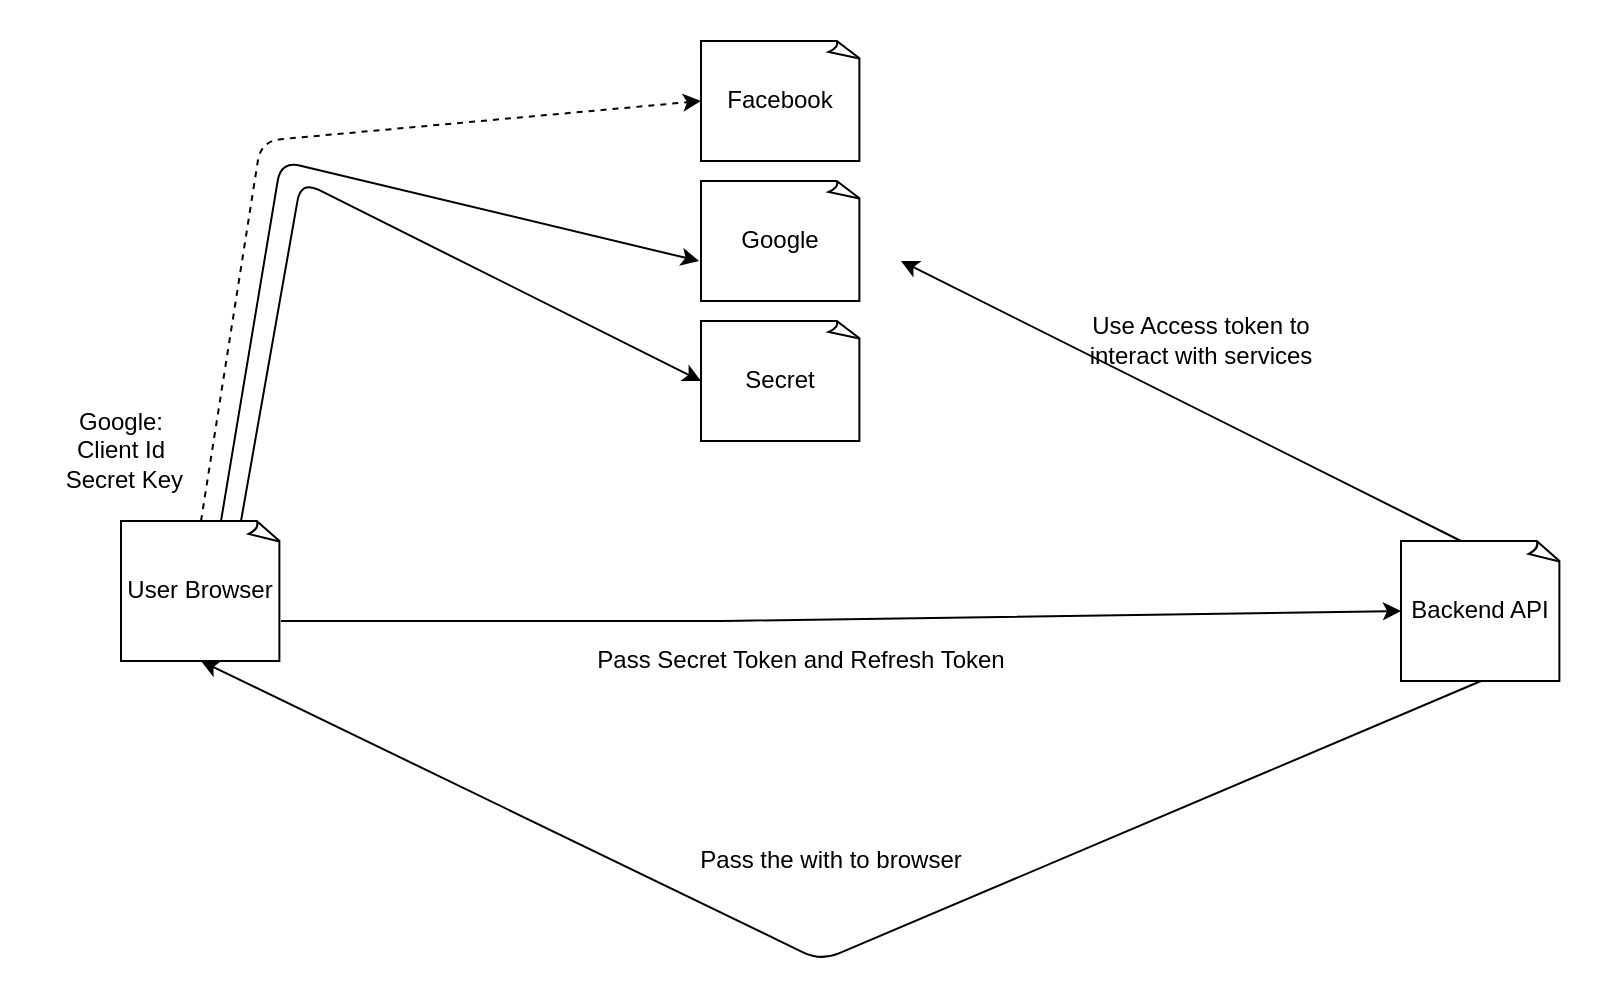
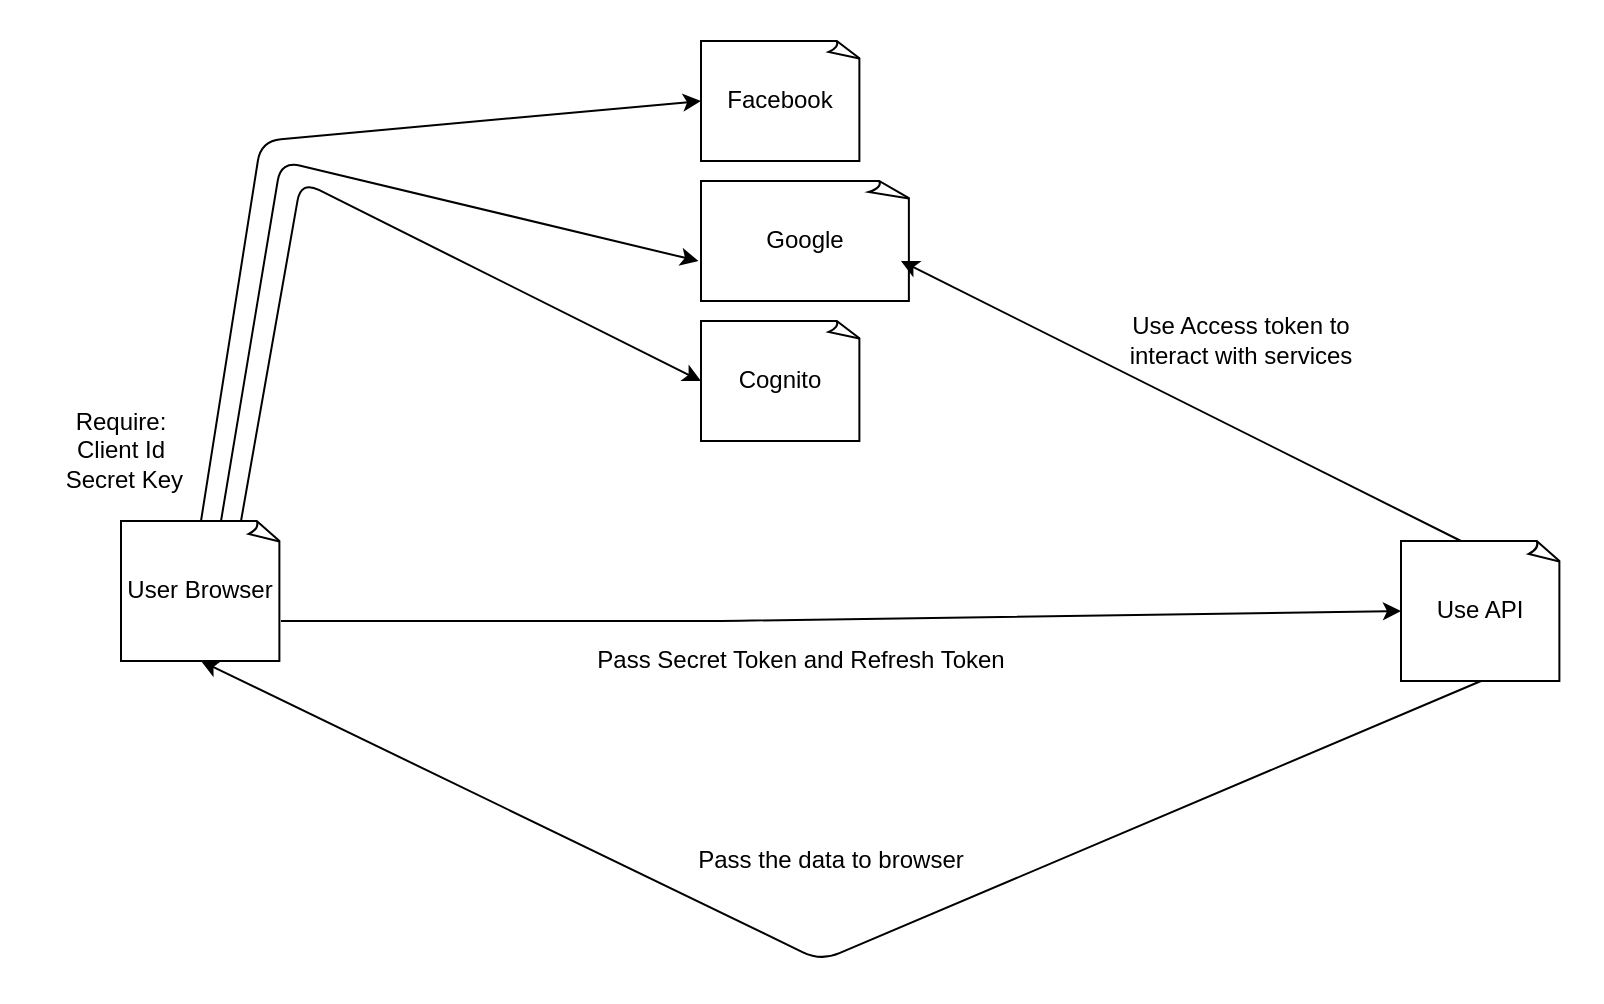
- <mxCell id="6" value="" style="endArrow=classic;html=1;exitX=0.5;exitY=0;exitDx=0;exitDy=0;exitPerimeter=0;entryX=0;entryY=0.5;entryDx=0;entryDy=0;entryPerimeter=0;dashed=1;" edge="1" parent="1" source="2" target="3"><mxGeometry width="50" height="50" relative="1" as="geometry"><mxPoint x="410" y="260" as="sourcePoint" /><mxPoint x="460" y="210" as="targetPoint" /><Array as="points"><mxPoint x="130" y="70" /></Array></mxGeometry></mxCell>
+ <mxCell id="6" value="" style="endArrow=classic;html=1;exitX=0.5;exitY=0;exitDx=0;exitDy=0;exitPerimeter=0;entryX=0;entryY=0.5;entryDx=0;entryDy=0;entryPerimeter=0;" edge="1" parent="1" source="2" target="3"><mxGeometry width="50" height="50" relative="1" as="geometry"><mxPoint x="410" y="260" as="sourcePoint" /><mxPoint x="460" y="210" as="targetPoint" /><Array as="points"><mxPoint x="130" y="70" /></Array></mxGeometry></mxCell>
- <mxCell id="4" value="Google" style="whiteSpace=wrap;html=1;shape=mxgraph.basic.document" vertex="1" parent="1"><mxGeometry x="350" y="90" width="80" height="60" as="geometry" /></mxCell>
+ <mxCell id="4" value="Google" style="whiteSpace=wrap;html=1;shape=mxgraph.basic.document" vertex="1" parent="1"><mxGeometry x="350" y="90" width="105" height="60" as="geometry" /></mxCell>
- <mxCell id="13" value="Use Access token to &lt;br&gt;interact with services" style="text;html=1;align=center;verticalAlign=middle;resizable=0;points=[];autosize=1;" vertex="1" parent="1"><mxGeometry x="535" y="155" width="130" height="30" as="geometry" /></mxCell>
+ <mxCell id="13" value="Use Access token to &lt;br&gt;interact with services" style="text;html=1;align=center;verticalAlign=middle;resizable=0;points=[];autosize=1;" vertex="1" parent="1"><mxGeometry x="555" y="155" width="130" height="30" as="geometry" /></mxCell>
- <mxCell id="5" value="Secret" style="whiteSpace=wrap;html=1;shape=mxgraph.basic.document" vertex="1" parent="1"><mxGeometry x="350" y="160" width="80" height="60" as="geometry" /></mxCell>
+ <mxCell id="5" value="Cognito" style="whiteSpace=wrap;html=1;shape=mxgraph.basic.document" vertex="1" parent="1"><mxGeometry x="350" y="160" width="80" height="60" as="geometry" /></mxCell>
- <mxCell id="14" value="Google:&lt;br&gt;Client Id&lt;br&gt;&amp;nbsp;Secret Key" style="text;html=1;align=center;verticalAlign=middle;resizable=0;points=[];autosize=1;" vertex="1" parent="1"><mxGeometry x="20" y="200" width="80" height="50" as="geometry" /></mxCell>
+ <mxCell id="14" value="Require:&lt;br&gt;Client Id&lt;br&gt;&amp;nbsp;Secret Key" style="text;html=1;align=center;verticalAlign=middle;resizable=0;points=[];autosize=1;" vertex="1" parent="1"><mxGeometry x="20" y="200" width="80" height="50" as="geometry" /></mxCell>
- <mxCell id="9" value="Backend API" style="whiteSpace=wrap;html=1;shape=mxgraph.basic.document" vertex="1" parent="1"><mxGeometry x="700" y="270" width="80" height="70" as="geometry" /></mxCell>
+ <mxCell id="9" value="Use API" style="whiteSpace=wrap;html=1;shape=mxgraph.basic.document" vertex="1" parent="1"><mxGeometry x="700" y="270" width="80" height="70" as="geometry" /></mxCell>
- <mxCell id="16" value="Pass the with to browser" style="text;html=1;align=center;verticalAlign=middle;resizable=0;points=[];autosize=1;" vertex="1" parent="1"><mxGeometry x="340" y="420" width="150" height="20" as="geometry" /></mxCell>
+ <mxCell id="16" value="Pass the data to browser" style="text;html=1;align=center;verticalAlign=middle;resizable=0;points=[];autosize=1;" vertex="1" parent="1"><mxGeometry x="340" y="420" width="150" height="20" as="geometry" /></mxCell>
